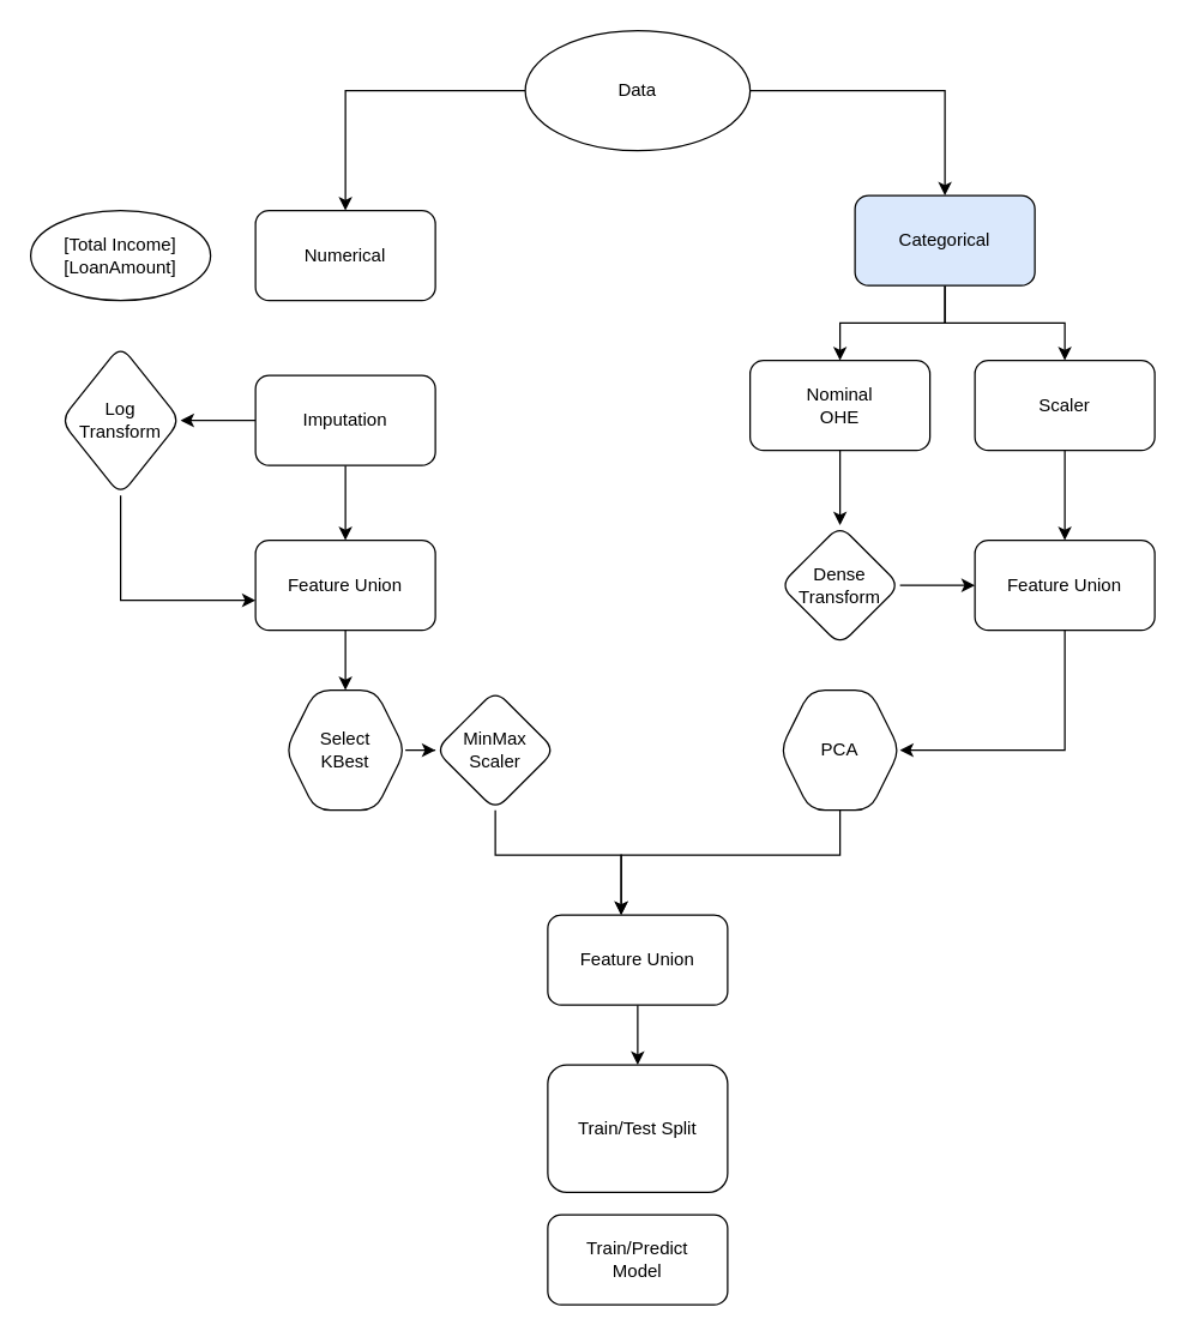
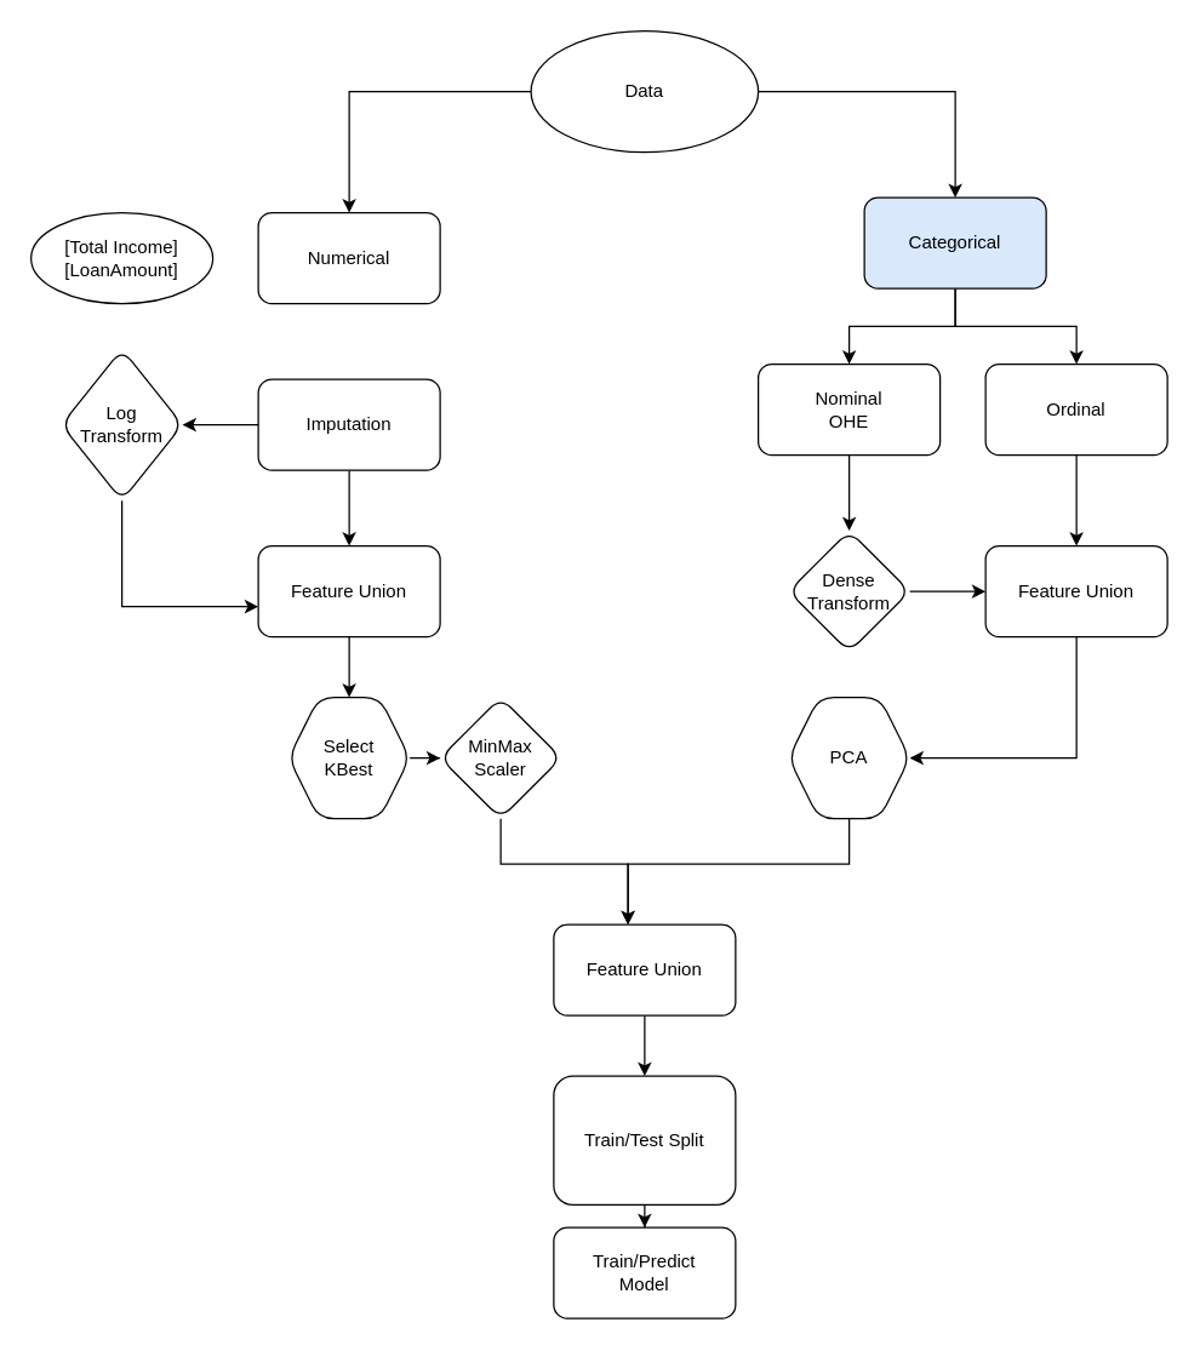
- <mxCell id="22" value="Scaler&lt;br&gt;" style="whiteSpace=wrap;html=1;rounded=1;" vertex="1" parent="1"><mxGeometry x="650" y="240" width="120" height="60" as="geometry" /></mxCell>
+ <mxCell id="22" value="Ordinal&lt;br&gt;" style="whiteSpace=wrap;html=1;rounded=1;" vertex="1" parent="1"><mxGeometry x="650" y="240" width="120" height="60" as="geometry" /></mxCell>
+ <mxCell id="33" value="" style="edgeStyle=orthogonalEdgeStyle;rounded=0;orthogonalLoop=1;jettySize=auto;html=1;" edge="1" parent="1" source="34" target="35"><mxGeometry relative="1" as="geometry" /></mxCell>
